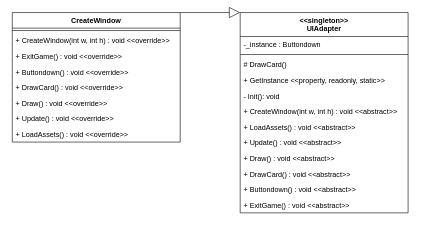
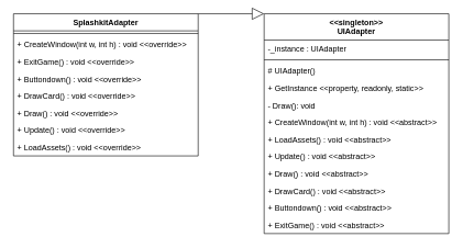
- <mxCell id="2" value="CreateWindow" style="swimlane;fontStyle=1;align=center;verticalAlign=top;childLayout=stackLayout;horizontal=1;startSize=26;horizontalStack=0;resizeParent=1;resizeParentMax=0;resizeLast=0;collapsible=1;marginBottom=0;hachureGap=4;pointerEvents=0;" vertex="1" parent="1"><mxGeometry x="20" y="20" width="280" height="216" as="geometry" /></mxCell>
+ <mxCell id="2" value="SplashkitAdapter" style="swimlane;fontStyle=1;align=center;verticalAlign=top;childLayout=stackLayout;horizontal=1;startSize=26;horizontalStack=0;resizeParent=1;resizeParentMax=0;resizeLast=0;collapsible=1;marginBottom=0;hachureGap=4;pointerEvents=0;" vertex="1" parent="1"><mxGeometry x="20" y="20" width="280" height="216" as="geometry" /></mxCell>
- <mxCell id="12" value="-_instance : Buttondown" style="text;strokeColor=none;fillColor=none;align=left;verticalAlign=top;spacingLeft=4;spacingRight=4;overflow=hidden;rotatable=0;points=[[0,0.5],[1,0.5]];portConstraint=eastwest;" vertex="1" parent="11"><mxGeometry y="40" width="280" height="26" as="geometry" /></mxCell>
+ <mxCell id="12" value="-_instance : UIAdapter" style="text;strokeColor=none;fillColor=none;align=left;verticalAlign=top;spacingLeft=4;spacingRight=4;overflow=hidden;rotatable=0;points=[[0,0.5],[1,0.5]];portConstraint=eastwest;" vertex="1" parent="11"><mxGeometry y="40" width="280" height="26" as="geometry" /></mxCell>
- <mxCell id="14" value="# DrawCard()" style="text;strokeColor=none;fillColor=none;align=left;verticalAlign=top;spacingLeft=4;spacingRight=4;overflow=hidden;rotatable=0;points=[[0,0.5],[1,0.5]];portConstraint=eastwest;" vertex="1" parent="11"><mxGeometry y="74" width="280" height="26" as="geometry" /></mxCell>
+ <mxCell id="14" value="# UIAdapter()" style="text;strokeColor=none;fillColor=none;align=left;verticalAlign=top;spacingLeft=4;spacingRight=4;overflow=hidden;rotatable=0;points=[[0,0.5],[1,0.5]];portConstraint=eastwest;" vertex="1" parent="11"><mxGeometry y="74" width="280" height="26" as="geometry" /></mxCell>
- <mxCell id="16" value="- Init(): void" style="text;strokeColor=none;fillColor=none;align=left;verticalAlign=top;spacingLeft=4;spacingRight=4;overflow=hidden;rotatable=0;points=[[0,0.5],[1,0.5]];portConstraint=eastwest;" vertex="1" parent="11"><mxGeometry y="126" width="280" height="26" as="geometry" /></mxCell>
+ <mxCell id="16" value="- Draw(): void" style="text;strokeColor=none;fillColor=none;align=left;verticalAlign=top;spacingLeft=4;spacingRight=4;overflow=hidden;rotatable=0;points=[[0,0.5],[1,0.5]];portConstraint=eastwest;" vertex="1" parent="11"><mxGeometry y="126" width="280" height="26" as="geometry" /></mxCell>
